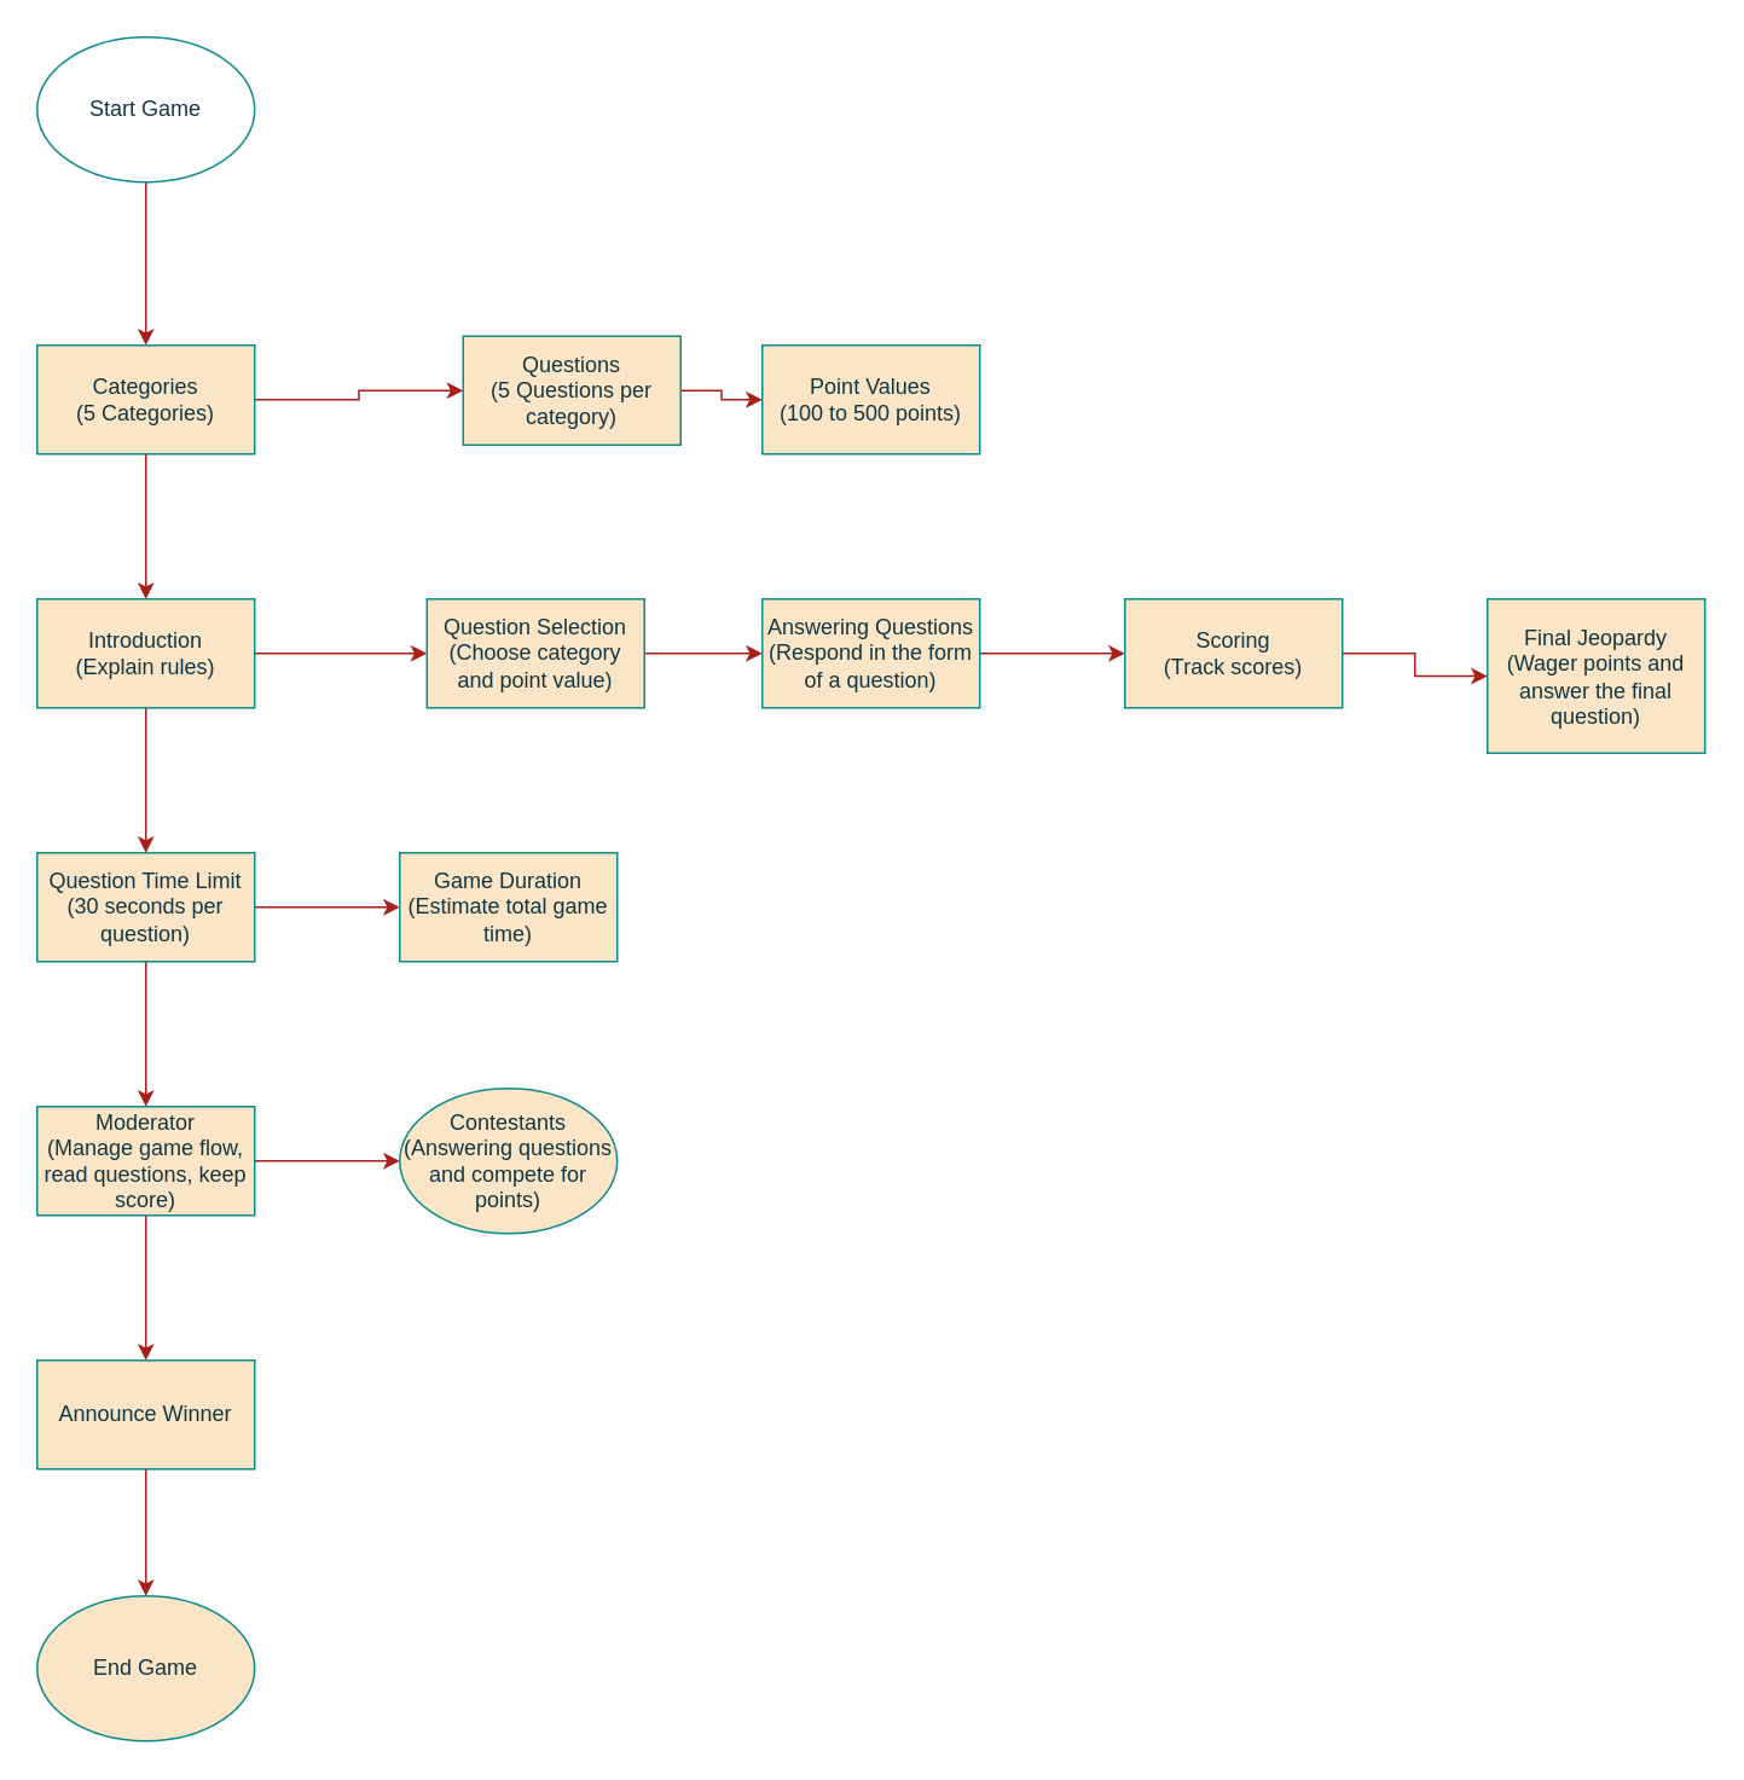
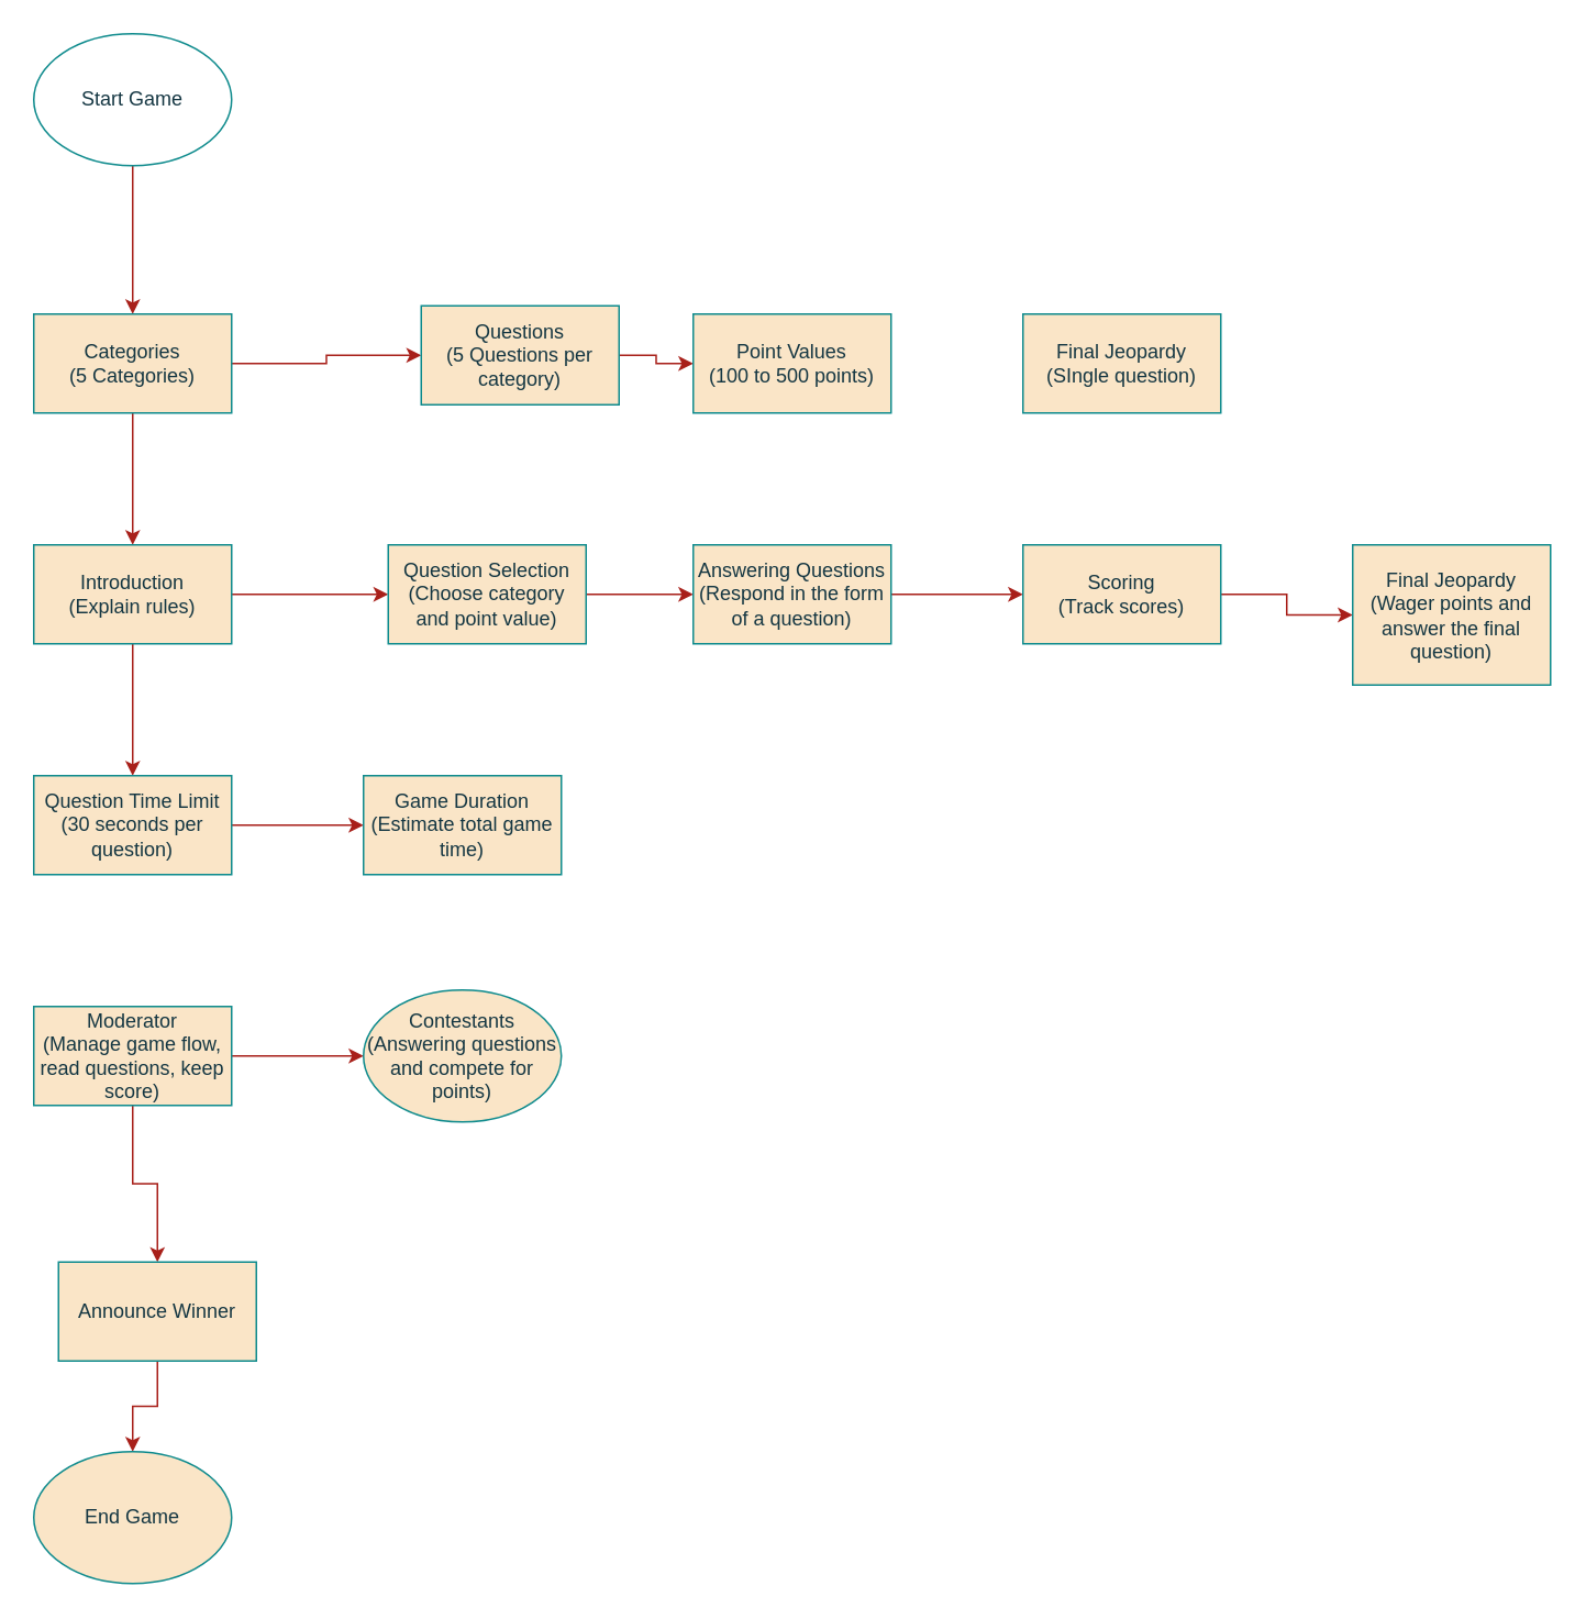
+ <mxCell id="10" value="Final Jeopardy&lt;div&gt;(SIngle question)&lt;/div&gt;" style="whiteSpace=wrap;html=1;labelBackgroundColor=none;fillColor=#FAE5C7;strokeColor=#0F8B8D;fontColor=#143642;" vertex="1" parent="1"><mxGeometry x="620" y="190" width="120" height="60" as="geometry" /></mxCell>
- <mxCell id="22" value="" style="edgeStyle=orthogonalEdgeStyle;rounded=0;orthogonalLoop=1;jettySize=auto;html=1;labelBackgroundColor=none;strokeColor=#A8201A;fontColor=default;" edge="1" parent="1" source="23" target="27"><mxGeometry relative="1" as="geometry" /></mxCell>
- <mxCell id="30" value="Announce Winner" style="whiteSpace=wrap;html=1;fillColor=#FAE5C7;strokeColor=#0F8B8D;fontColor=#143642;labelBackgroundColor=none;" vertex="1" parent="1"><mxGeometry x="20" y="750" width="120" height="60" as="geometry" /></mxCell>
+ <mxCell id="30" value="Announce Winner" style="whiteSpace=wrap;html=1;fillColor=#FAE5C7;strokeColor=#0F8B8D;fontColor=#143642;labelBackgroundColor=none;" vertex="1" parent="1"><mxGeometry x="35" y="765" width="120" height="60" as="geometry" /></mxCell>
